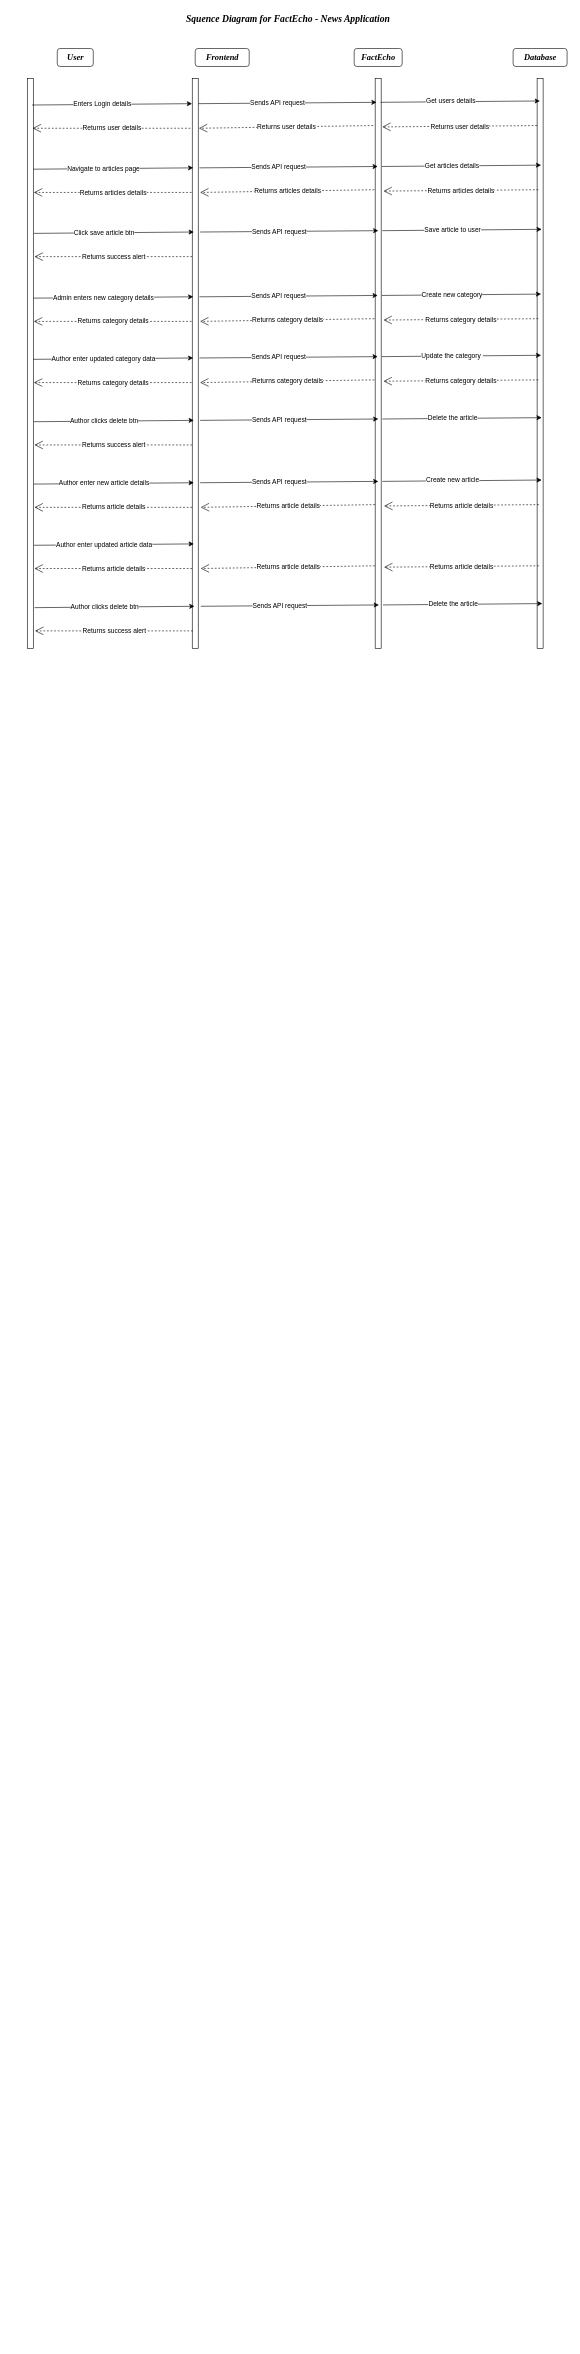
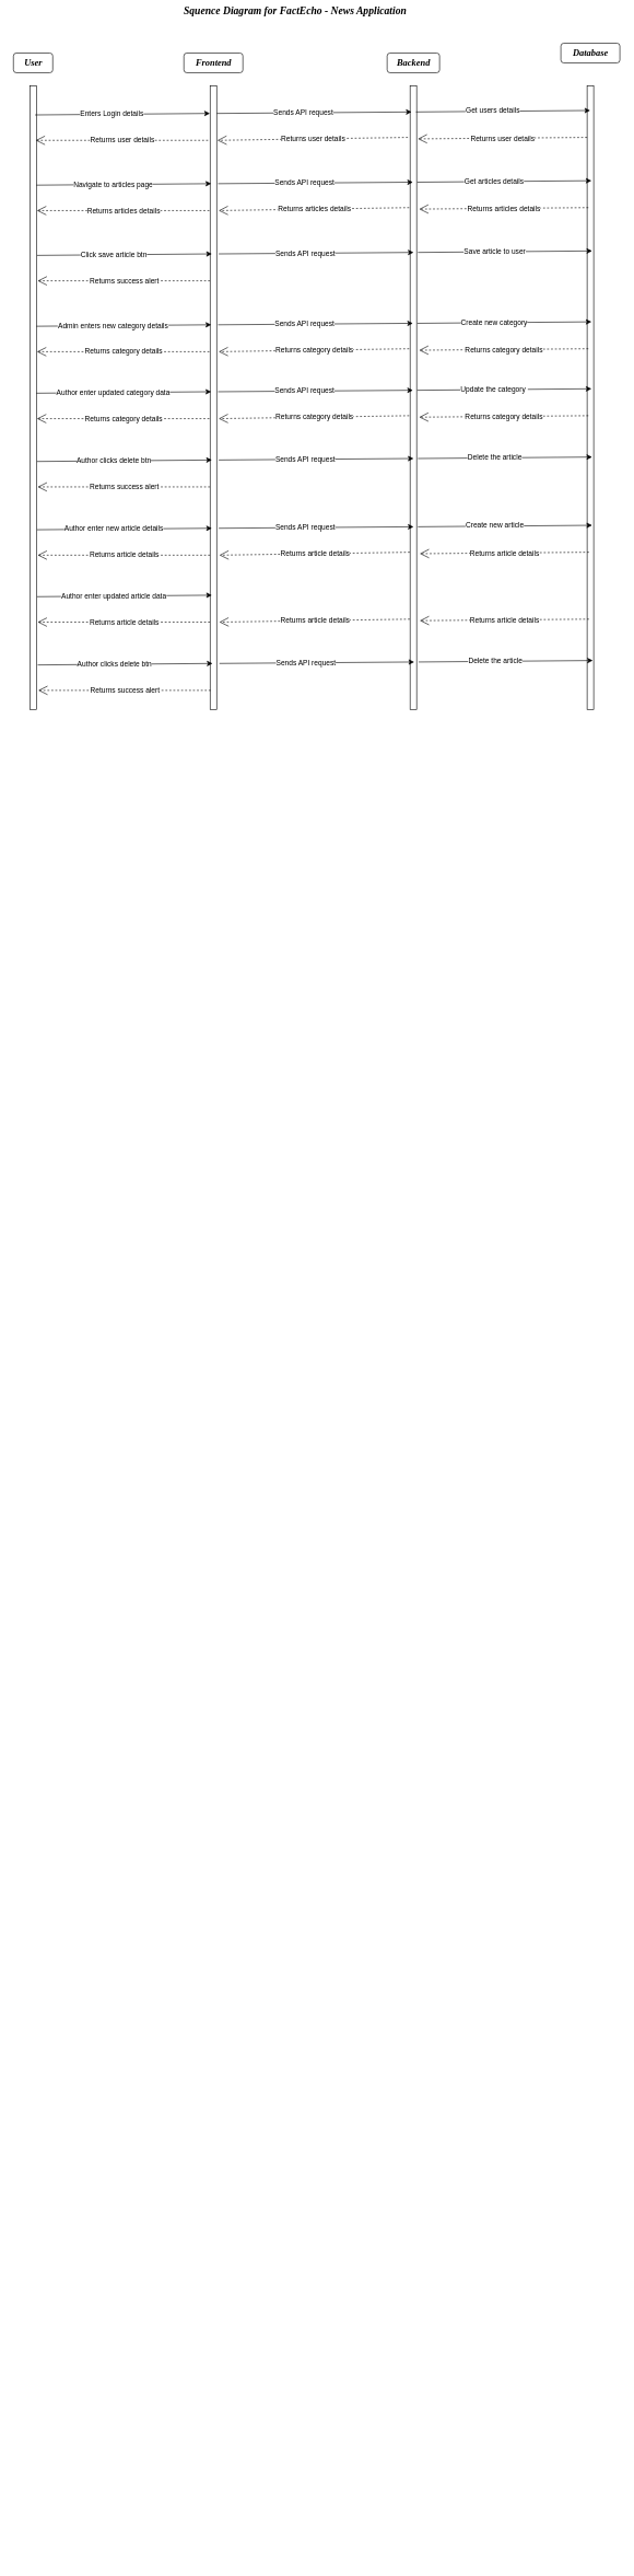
- <mxCell id="2" value="Squence Diagram for FactEcho - News Application" style="rounded=1;whiteSpace=wrap;html=1;fontFamily=cascadia code;fontStyle=3;fontSize=16;fillColor=none;strokeColor=none;" parent="1" vertex="1"><mxGeometry x="210" y="20" width="540" height="20" as="geometry" /></mxCell>
+ <mxCell id="2" value="Squence Diagram for FactEcho - News Application" style="rounded=1;whiteSpace=wrap;html=1;fontFamily=cascadia code;fontStyle=3;fontSize=16;fillColor=none;strokeColor=none;" parent="1" vertex="1"><mxGeometry x="180" y="5" width="540" height="20" as="geometry" /></mxCell>
- <mxCell id="3" value="&lt;b&gt;&lt;i&gt;&lt;font style=&quot;font-size: 14px;&quot;&gt;User&lt;/font&gt;&lt;/i&gt;&lt;/b&gt;" style="text;html=1;align=center;verticalAlign=middle;resizable=0;points=[];autosize=1;strokeColor=default;fillColor=none;fontFamily=cascadia code;labelBorderColor=none;rounded=1;" parent="1" vertex="1"><mxGeometry x="95" y="80" width="60" height="30" as="geometry" /></mxCell>
+ <mxCell id="3" value="&lt;b&gt;&lt;i&gt;&lt;font style=&quot;font-size: 14px;&quot;&gt;User&lt;/font&gt;&lt;/i&gt;&lt;/b&gt;" style="text;html=1;align=center;verticalAlign=middle;resizable=0;points=[];autosize=1;strokeColor=default;fillColor=none;fontFamily=cascadia code;labelBorderColor=none;rounded=1;" parent="1" vertex="1"><mxGeometry x="20" y="80" width="60" height="30" as="geometry" /></mxCell>
- <mxCell id="8" value="&lt;b&gt;&lt;i&gt;&lt;font style=&quot;font-size: 14px;&quot;&gt;Frontend&lt;/font&gt;&lt;/i&gt;&lt;/b&gt;" style="text;html=1;align=center;verticalAlign=middle;resizable=0;points=[];autosize=1;strokeColor=default;fillColor=none;fontFamily=cascadia code;labelBorderColor=none;rounded=1;" vertex="1" parent="1"><mxGeometry x="325" y="80" width="90" height="30" as="geometry" /></mxCell>
+ <mxCell id="8" value="&lt;b&gt;&lt;i&gt;&lt;font style=&quot;font-size: 14px;&quot;&gt;Frontend&lt;/font&gt;&lt;/i&gt;&lt;/b&gt;" style="text;html=1;align=center;verticalAlign=middle;resizable=0;points=[];autosize=1;strokeColor=default;fillColor=none;fontFamily=cascadia code;labelBorderColor=none;rounded=1;" vertex="1" parent="1"><mxGeometry x="280" y="80" width="90" height="30" as="geometry" /></mxCell>
- <mxCell id="9" value="&lt;b&gt;&lt;i&gt;&lt;font style=&quot;font-size: 14px;&quot;&gt;FactEcho&lt;/font&gt;&lt;/i&gt;&lt;/b&gt;" style="text;html=1;align=center;verticalAlign=middle;resizable=0;points=[];autosize=1;strokeColor=default;fillColor=none;fontFamily=cascadia code;labelBorderColor=none;rounded=1;" vertex="1" parent="1"><mxGeometry x="590" y="80" width="80" height="30" as="geometry" /></mxCell>
+ <mxCell id="9" value="&lt;b&gt;&lt;i&gt;&lt;font style=&quot;font-size: 14px;&quot;&gt;Backend&lt;/font&gt;&lt;/i&gt;&lt;/b&gt;" style="text;html=1;align=center;verticalAlign=middle;resizable=0;points=[];autosize=1;strokeColor=default;fillColor=none;fontFamily=cascadia code;labelBorderColor=none;rounded=1;" vertex="1" parent="1"><mxGeometry x="590" y="80" width="80" height="30" as="geometry" /></mxCell>
- <mxCell id="10" value="&lt;span style=&quot;font-size: 14px;&quot;&gt;&lt;b&gt;&lt;i&gt;Database&lt;/i&gt;&lt;/b&gt;&lt;/span&gt;" style="text;html=1;align=center;verticalAlign=middle;resizable=0;points=[];autosize=1;strokeColor=default;fillColor=none;fontFamily=cascadia code;labelBorderColor=none;rounded=1;" vertex="1" parent="1"><mxGeometry x="855" y="80" width="90" height="30" as="geometry" /></mxCell>
+ <mxCell id="10" value="&lt;span style=&quot;font-size: 14px;&quot;&gt;&lt;b&gt;&lt;i&gt;Database&lt;/i&gt;&lt;/b&gt;&lt;/span&gt;" style="text;html=1;align=center;verticalAlign=middle;resizable=0;points=[];autosize=1;strokeColor=default;fillColor=none;fontFamily=cascadia code;labelBorderColor=none;rounded=1;" vertex="1" parent="1"><mxGeometry x="855" y="65" width="90" height="30" as="geometry" /></mxCell>
